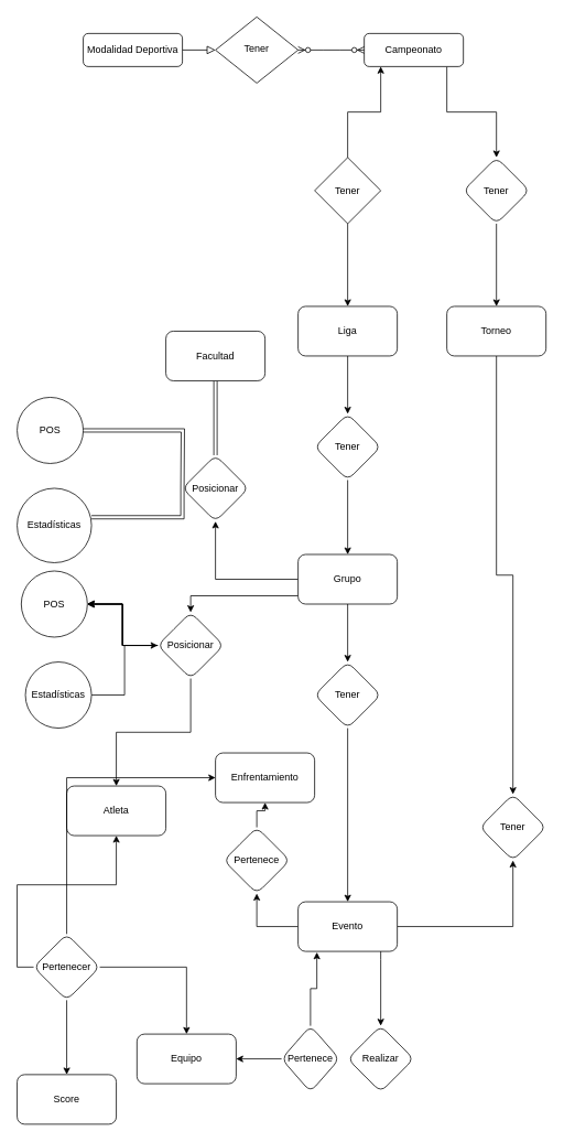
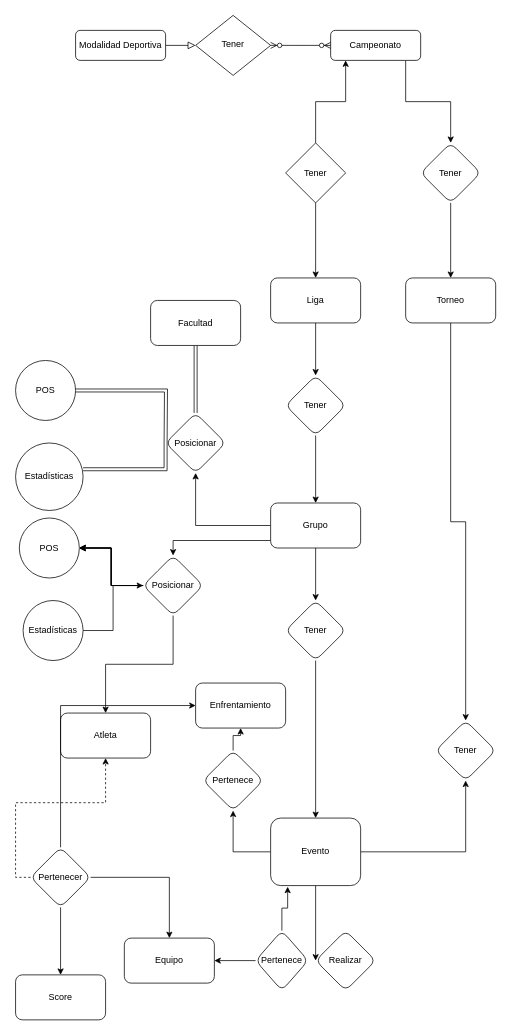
- <mxCell id="58" style="edgeStyle=orthogonalEdgeStyle;rounded=0;orthogonalLoop=1;jettySize=auto;html=1;exitX=0;exitY=0.5;exitDx=0;exitDy=0;entryX=0.5;entryY=1;entryDx=0;entryDy=0;" edge="1" parent="1" source="60" target="39"><mxGeometry relative="1" as="geometry" /></mxCell>
+ <mxCell id="58" style="edgeStyle=orthogonalEdgeStyle;rounded=0;orthogonalLoop=1;jettySize=auto;html=1;exitX=0;exitY=0.5;exitDx=0;exitDy=0;entryX=0.5;entryY=1;entryDx=0;entryDy=0;dashed=1;" edge="1" parent="1" source="60" target="39"><mxGeometry relative="1" as="geometry" /></mxCell>
- <mxCell id="27" value="Evento" style="whiteSpace=wrap;html=1;rounded=1;glass=0;strokeWidth=1;shadow=0;" parent="1" vertex="1"><mxGeometry x="360" y="1090" width="120" height="60" as="geometry" /></mxCell>
+ <mxCell id="27" value="Evento" style="whiteSpace=wrap;html=1;rounded=1;glass=0;strokeWidth=1;shadow=0;" parent="1" vertex="1"><mxGeometry x="360" y="1090" width="120" height="90" as="geometry" /></mxCell>
